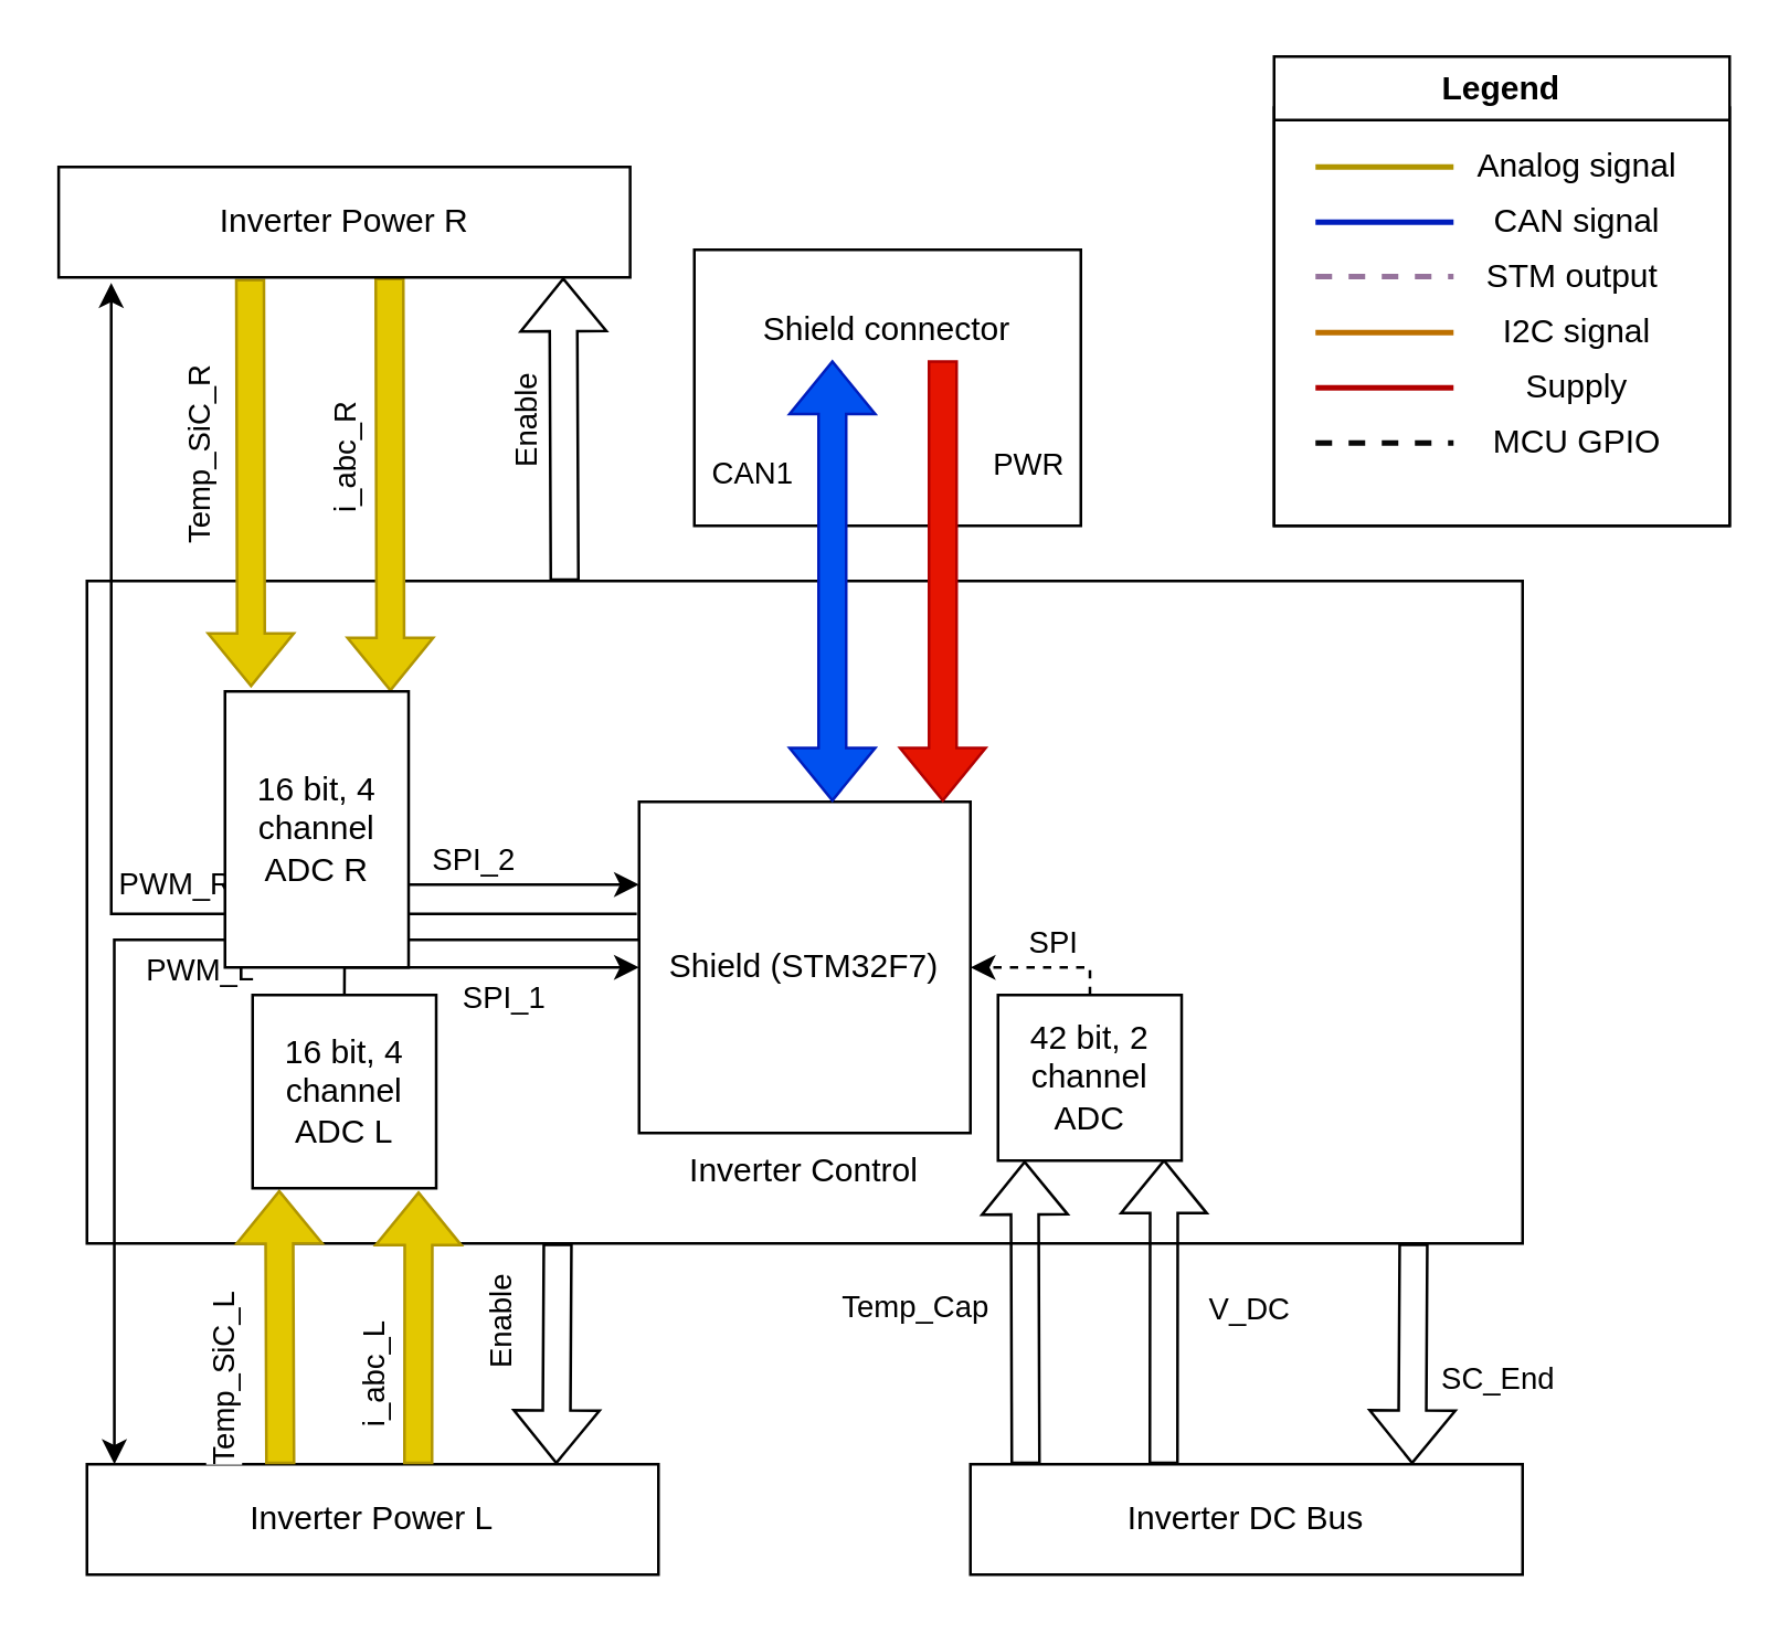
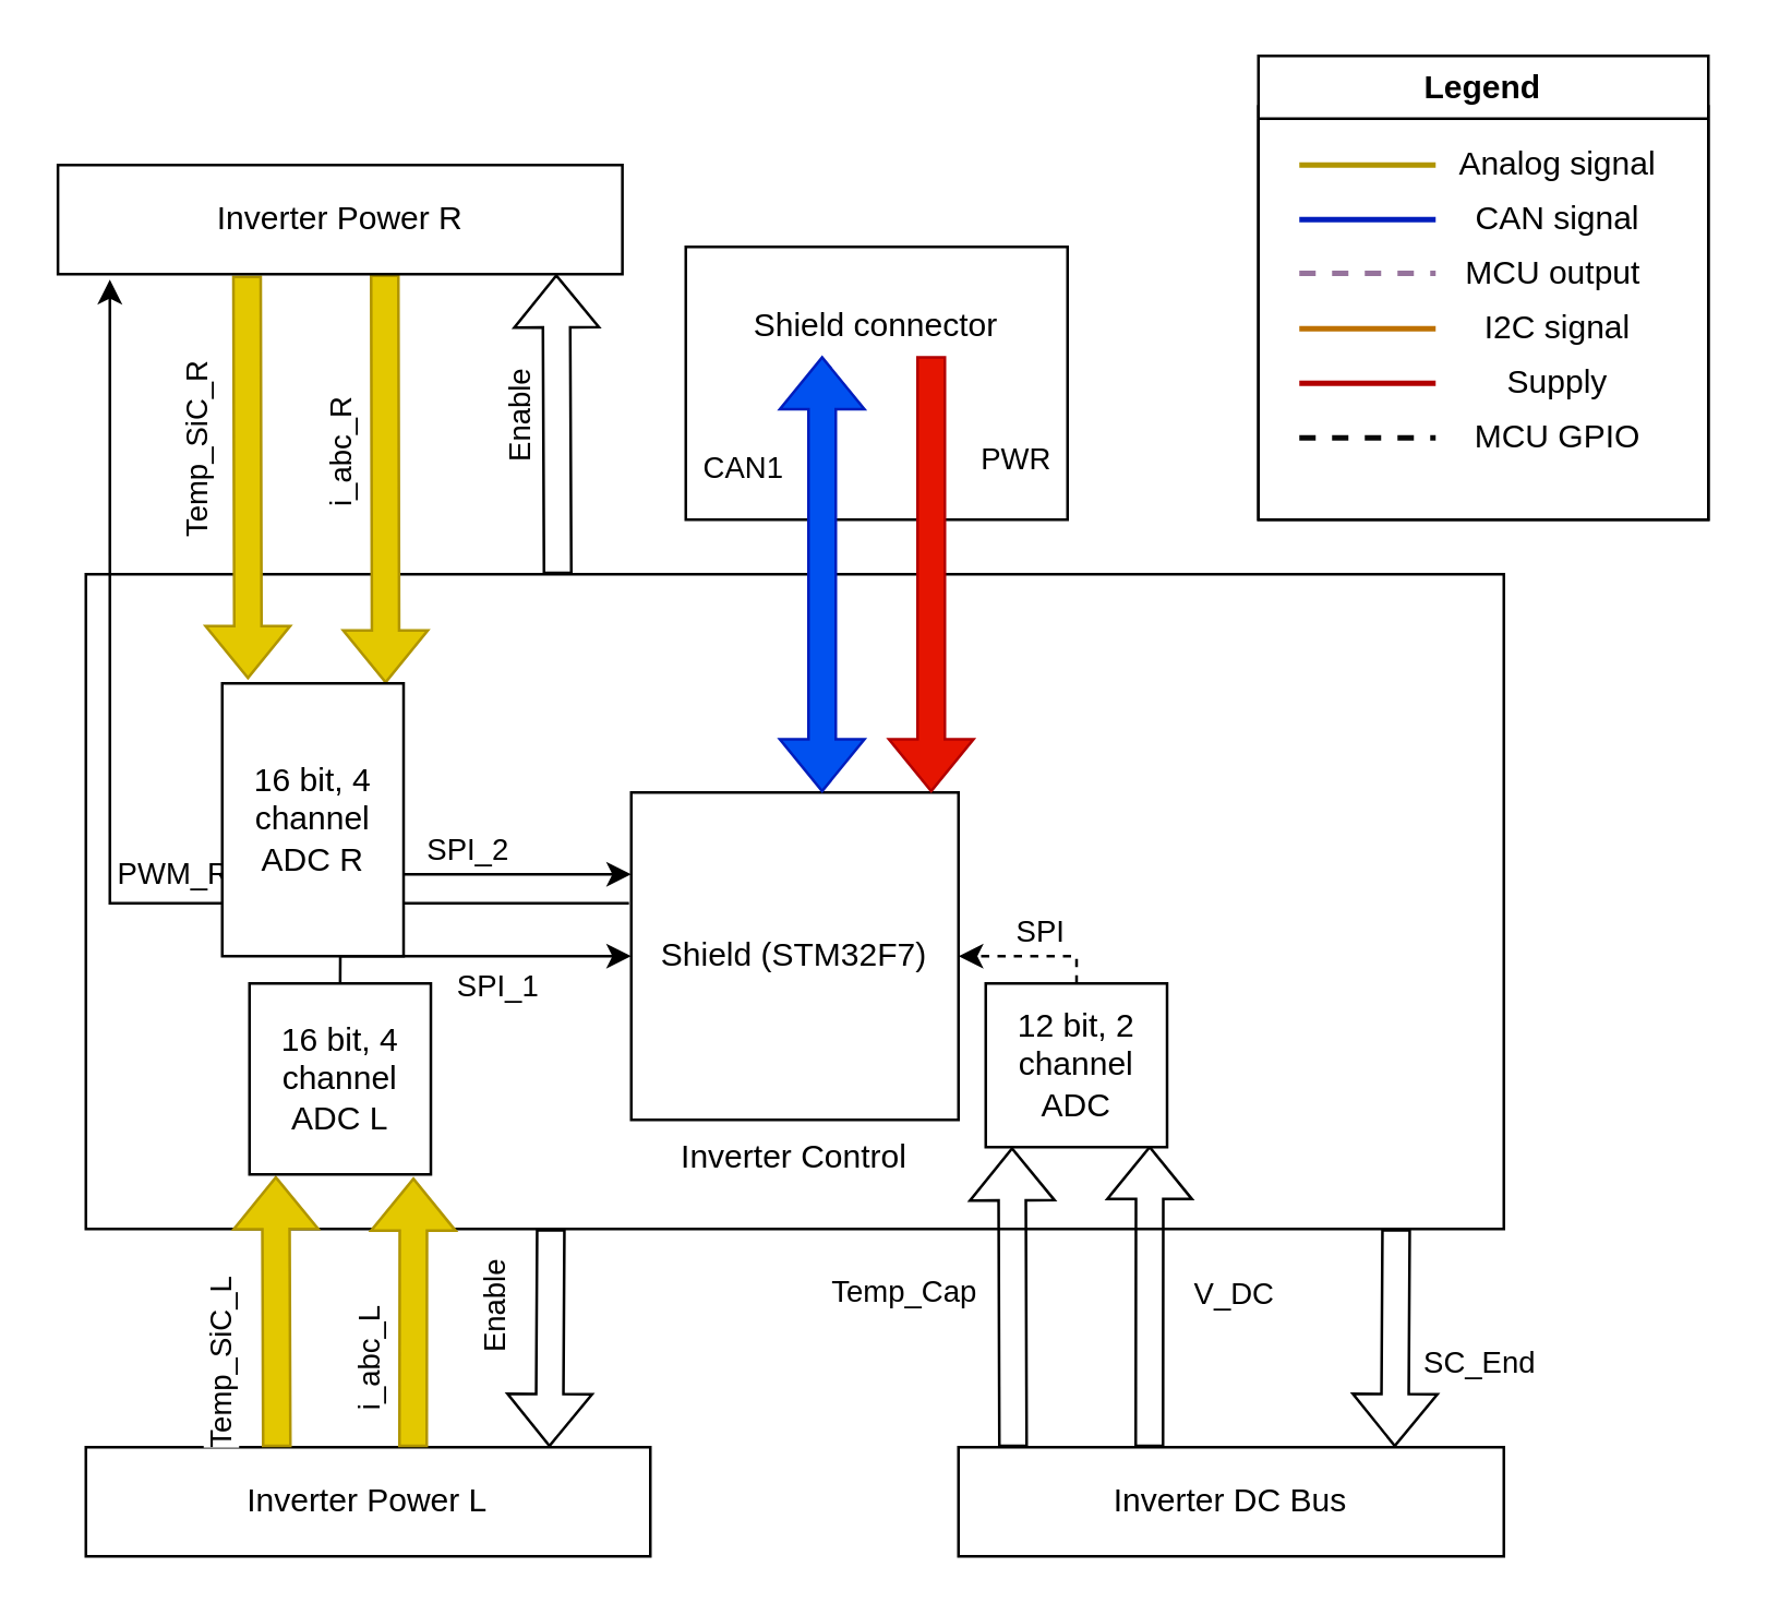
- <mxCell id="51" value="STM output&amp;nbsp;" style="text;html=1;strokeColor=none;fillColor=none;align=center;verticalAlign=middle;whiteSpace=wrap;rounded=0;" vertex="1" parent="1"><mxGeometry x="526" y="90" width="90" height="20" as="geometry" /></mxCell>
+ <mxCell id="51" value="MCU output&amp;nbsp;" style="text;html=1;strokeColor=none;fillColor=none;align=center;verticalAlign=middle;whiteSpace=wrap;rounded=0;" vertex="1" parent="1"><mxGeometry x="526" y="90" width="90" height="20" as="geometry" /></mxCell>
- <mxCell id="28" value="42 bit, 2 channel ADC" style="rounded=0;whiteSpace=wrap;html=1;" vertex="1" parent="1"><mxGeometry x="361" y="360" width="66.5" height="60" as="geometry" /></mxCell>
+ <mxCell id="28" value="12 bit, 2 channel ADC" style="rounded=0;whiteSpace=wrap;html=1;" vertex="1" parent="1"><mxGeometry x="361" y="360" width="66.5" height="60" as="geometry" /></mxCell>
- <mxCell id="4" style="edgeStyle=orthogonalEdgeStyle;rounded=0;orthogonalLoop=1;jettySize=auto;html=1;exitX=0;exitY=0.25;exitDx=0;exitDy=0;entryX=0.048;entryY=0;entryDx=0;entryDy=0;entryPerimeter=0;" edge="1" parent="1" source="6" target="9"><mxGeometry relative="1" as="geometry"><mxPoint x="41" y="510" as="targetPoint" /><Array as="points"><mxPoint x="231" y="340" /><mxPoint x="41" y="340" /></Array></mxGeometry></mxCell>
- <mxCell id="5" value="PWM_L" style="edgeLabel;html=1;align=center;verticalAlign=middle;resizable=0;points=[];" vertex="1" connectable="0" parent="4"><mxGeometry x="-0.415" relative="1" as="geometry"><mxPoint x="-63" y="10" as="offset" /></mxGeometry></mxCell>
